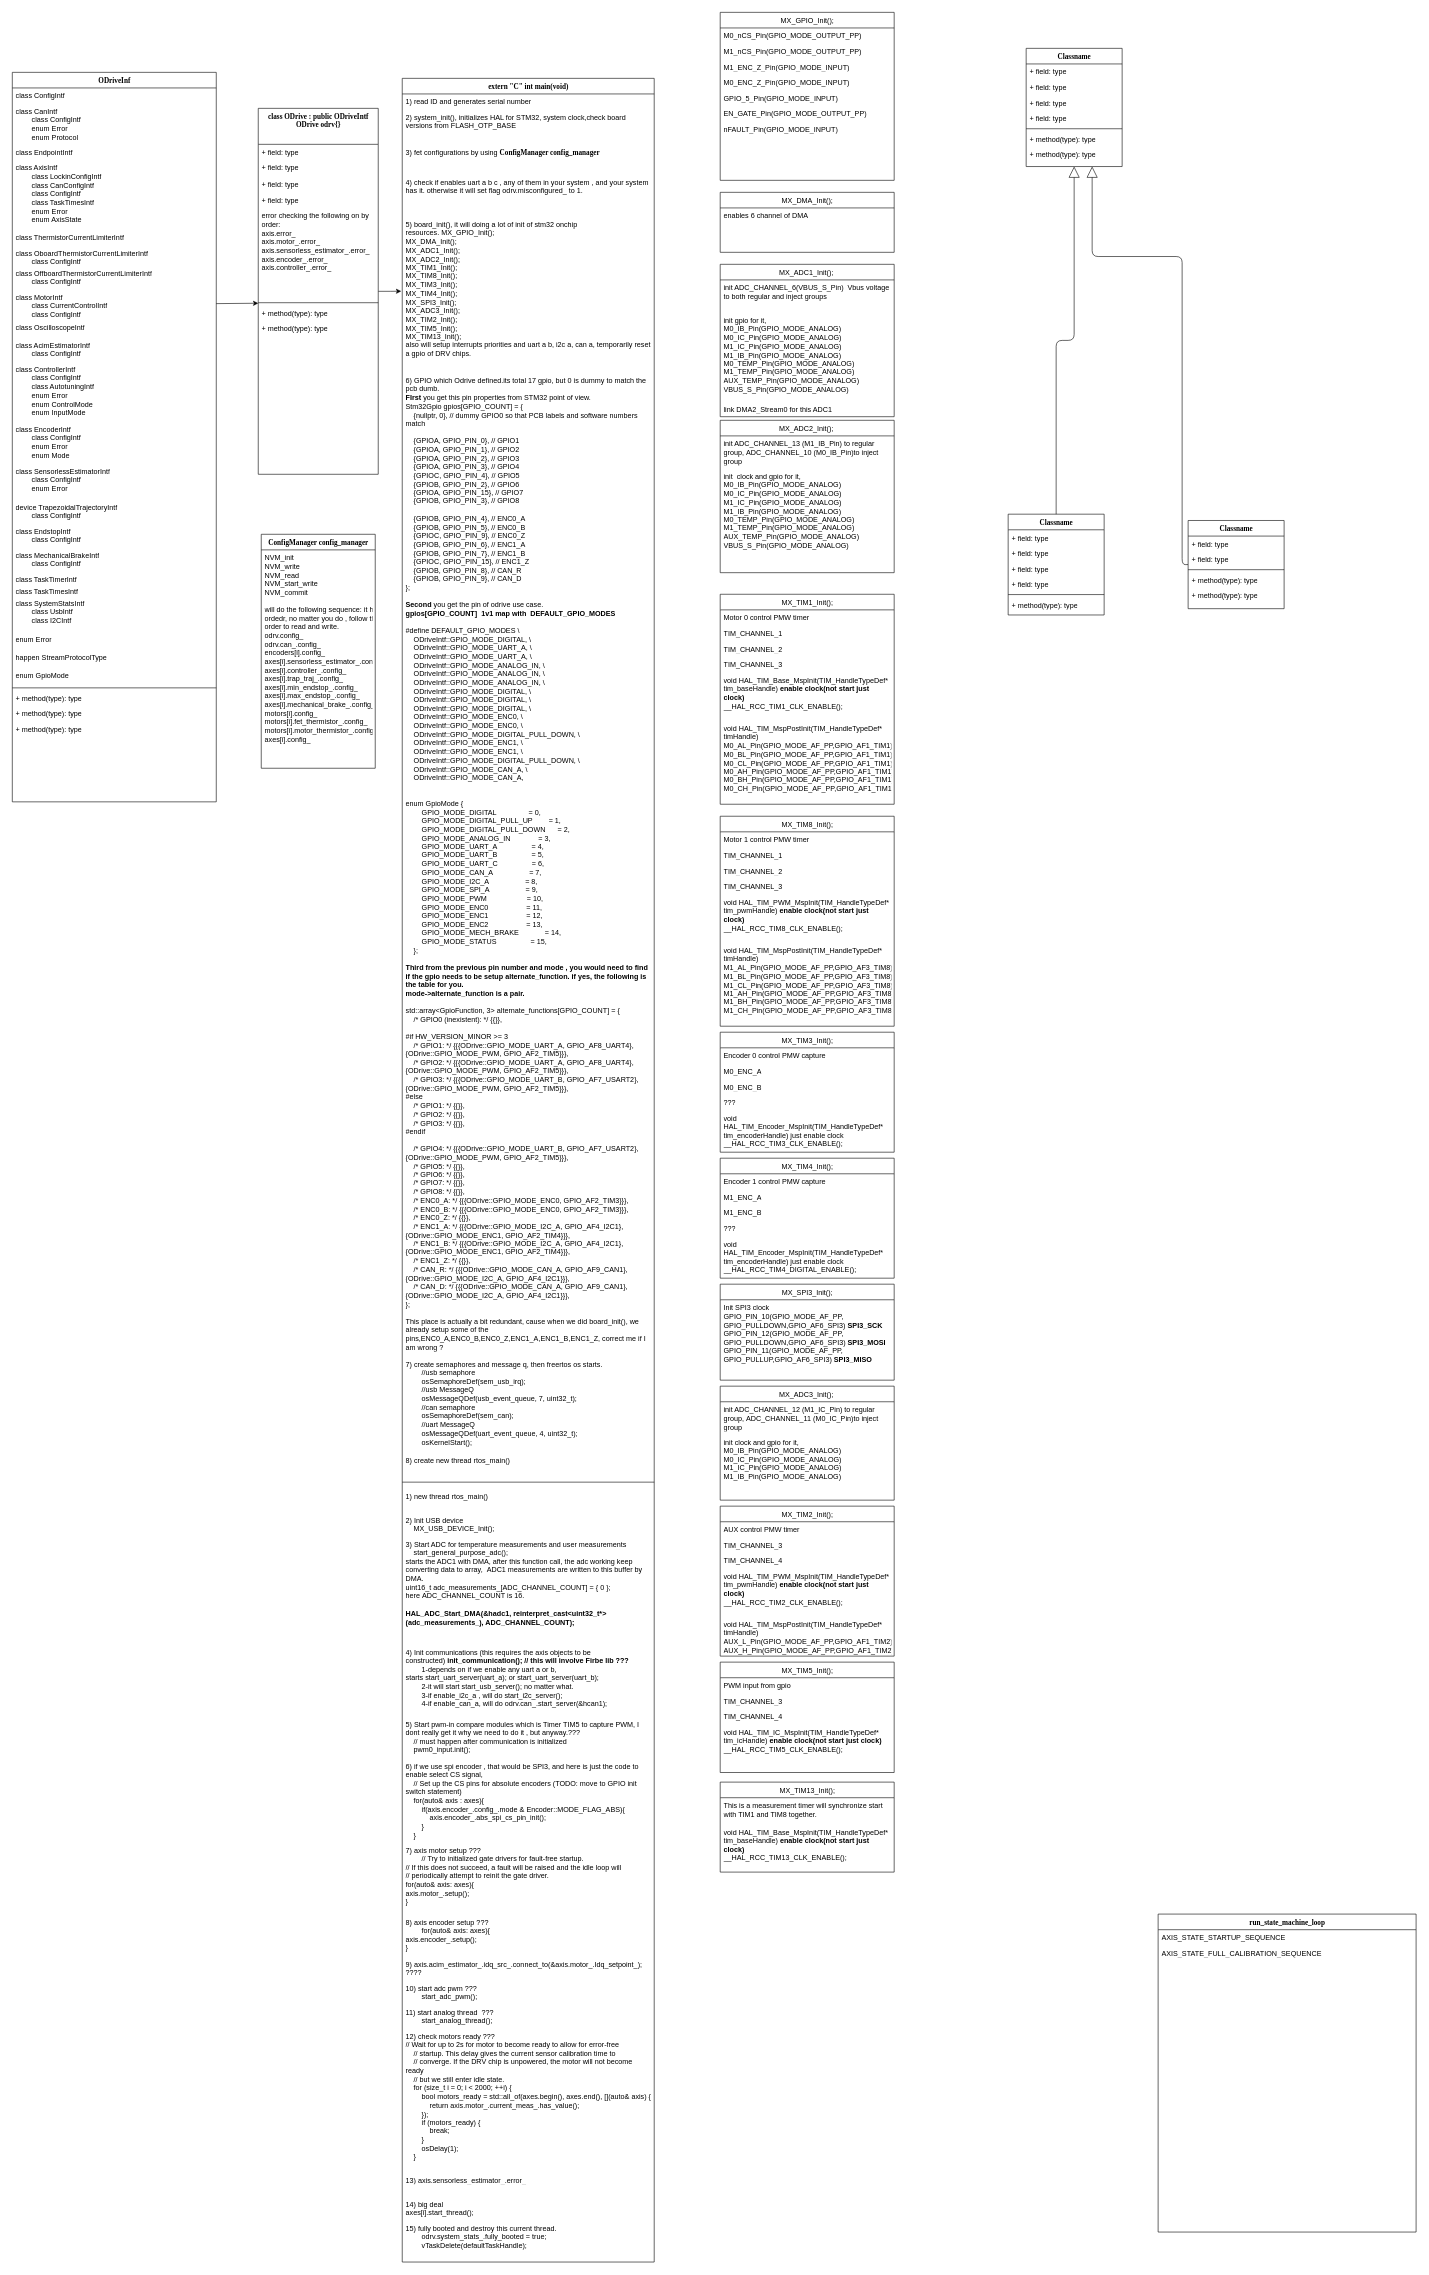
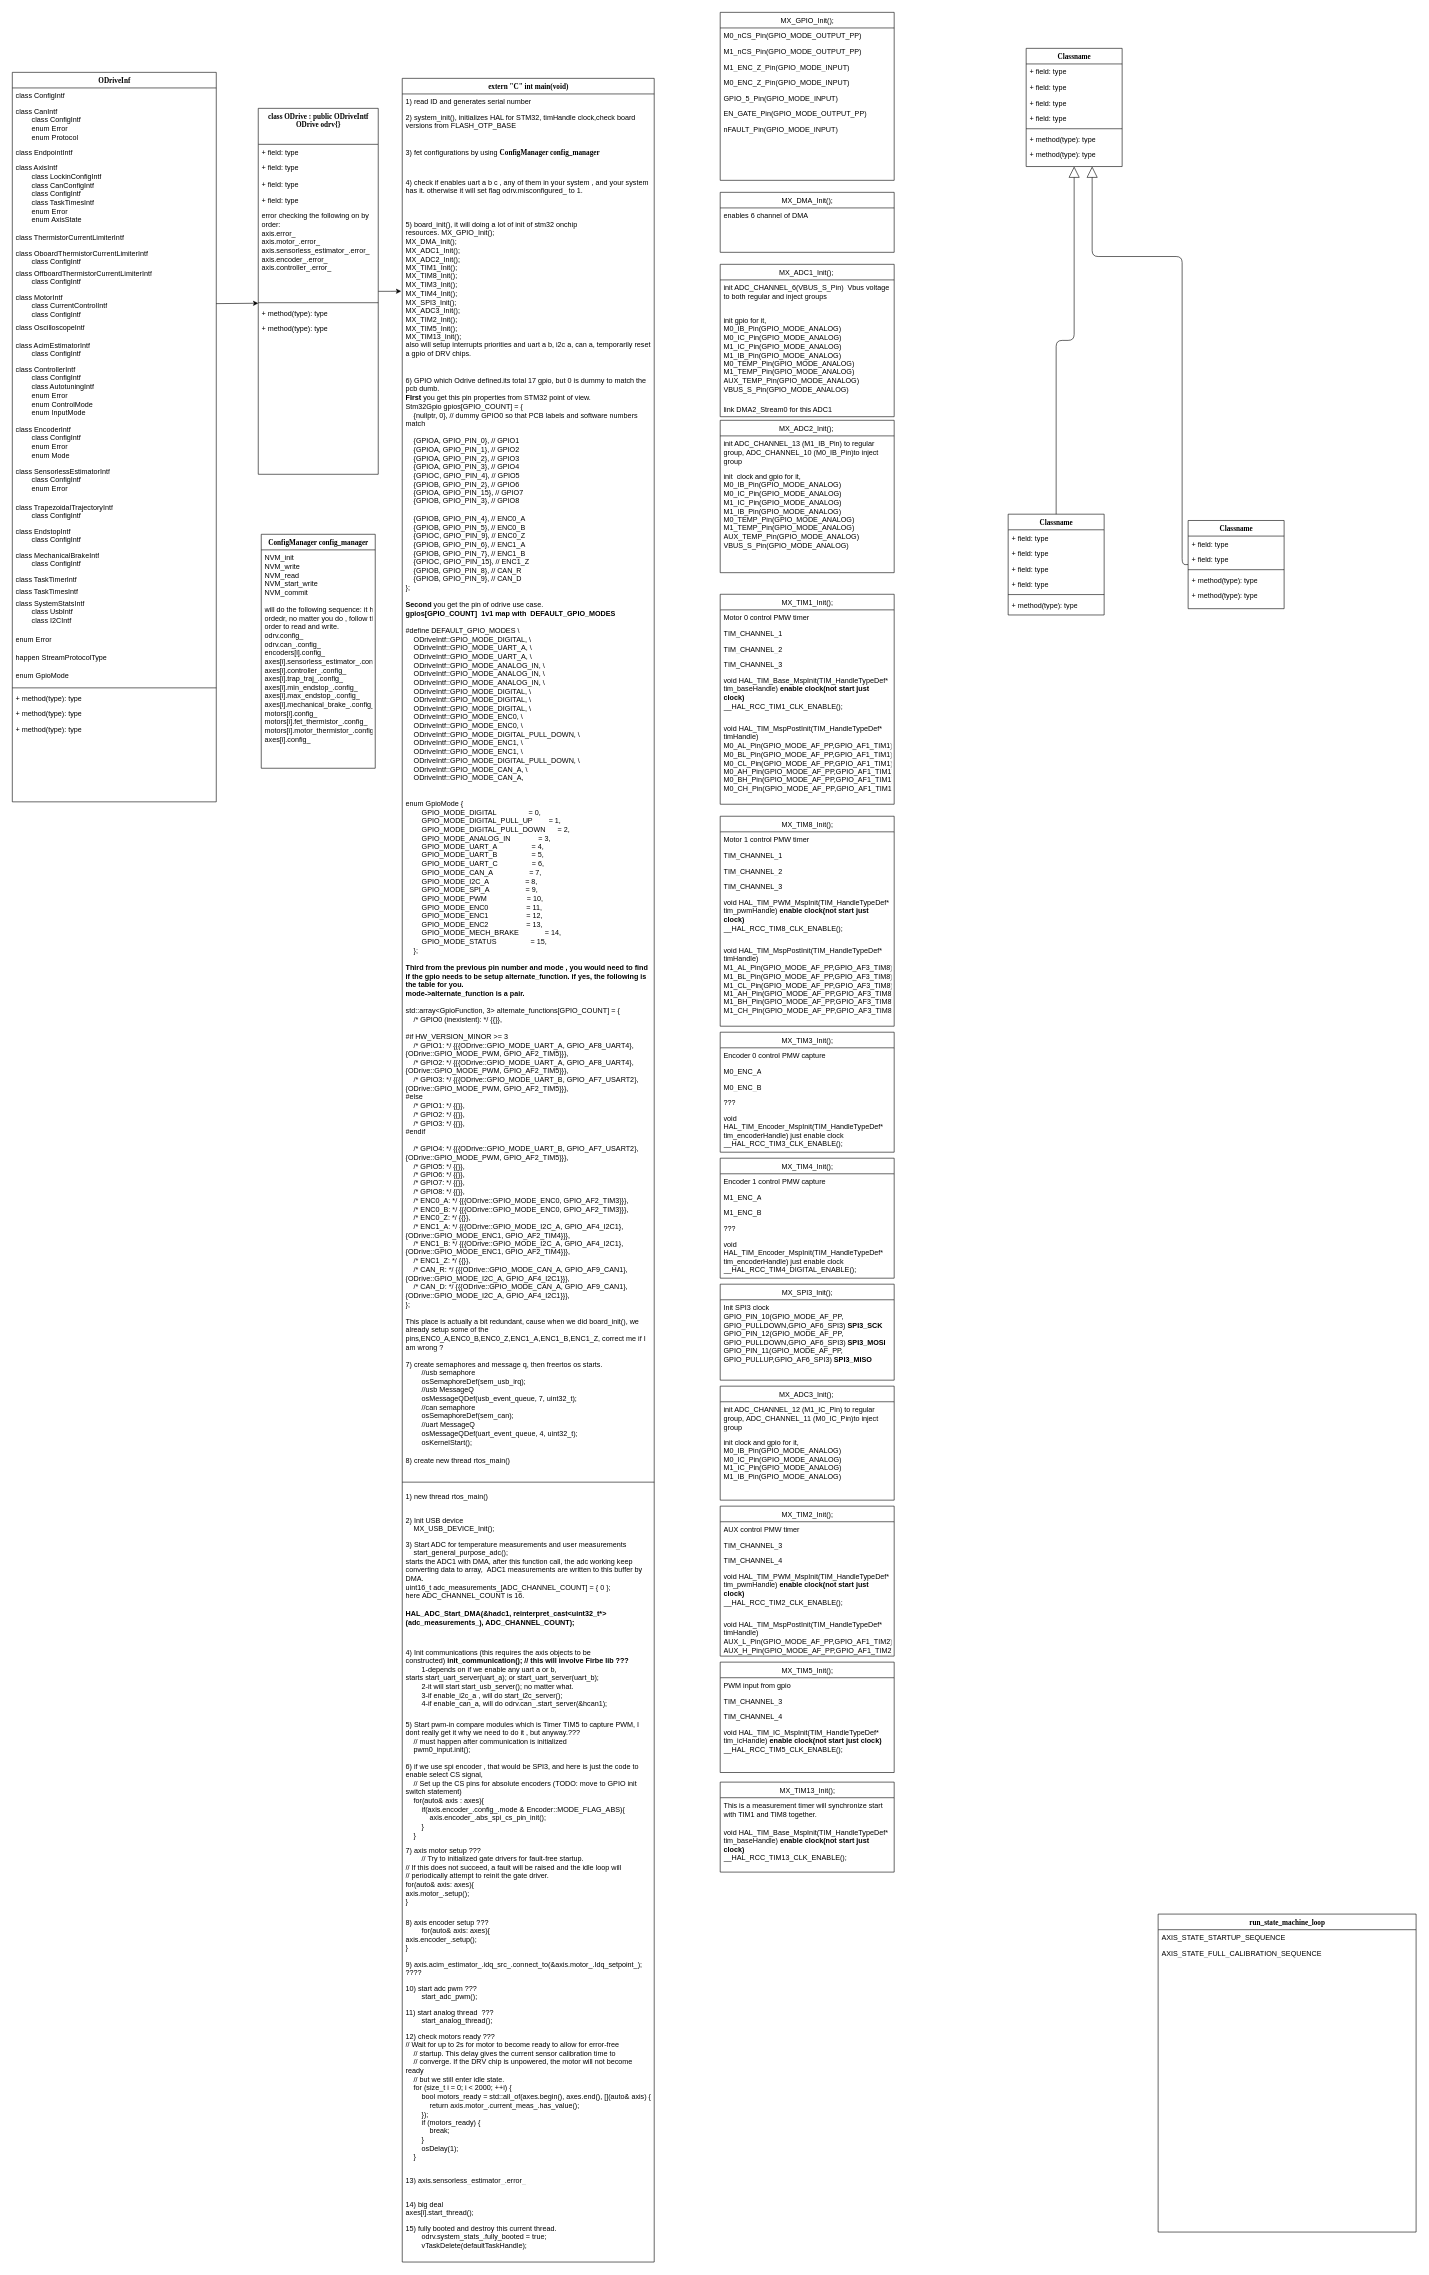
- <mxCell id="66" value="2) system_init(), initializes HAL for STM32, system clock,check board versions from FLASH_OTP_BASE" style="text;html=1;strokeColor=none;fillColor=none;align=left;verticalAlign=top;spacingLeft=4;spacingRight=4;whiteSpace=wrap;overflow=hidden;rotatable=0;points=[[0,0.5],[1,0.5]];portConstraint=eastwest;" parent="64" vertex="1"><mxGeometry y="52" width="420" height="58" as="geometry" /></mxCell>
+ <mxCell id="66" value="2) system_init(), initializes HAL for STM32, timHandle clock,check board versions from FLASH_OTP_BASE" style="text;html=1;strokeColor=none;fillColor=none;align=left;verticalAlign=top;spacingLeft=4;spacingRight=4;whiteSpace=wrap;overflow=hidden;rotatable=0;points=[[0,0.5],[1,0.5]];portConstraint=eastwest;" parent="64" vertex="1"><mxGeometry y="52" width="420" height="58" as="geometry" /></mxCell>
- <mxCell id="26" value="device TrapezoidalTrajectoryIntf&lt;div&gt;&lt;span style=&quot;white-space: pre;&quot;&gt;&#09;&lt;/span&gt;&lt;span style=&quot;background-color: initial;&quot;&gt;class ConfigIntf&lt;/span&gt;&lt;/div&gt;" style="text;html=1;strokeColor=none;fillColor=none;align=left;verticalAlign=top;spacingLeft=4;spacingRight=4;whiteSpace=wrap;overflow=hidden;rotatable=0;points=[[0,0.5],[1,0.5]];portConstraint=eastwest;" parent="12" vertex="1"><mxGeometry y="712" width="340" height="40" as="geometry" /></mxCell>
+ <mxCell id="26" value="class TrapezoidalTrajectoryIntf&lt;div&gt;&lt;span style=&quot;white-space: pre;&quot;&gt;&#09;&lt;/span&gt;&lt;span style=&quot;background-color: initial;&quot;&gt;class ConfigIntf&lt;/span&gt;&lt;/div&gt;" style="text;html=1;strokeColor=none;fillColor=none;align=left;verticalAlign=top;spacingLeft=4;spacingRight=4;whiteSpace=wrap;overflow=hidden;rotatable=0;points=[[0,0.5],[1,0.5]];portConstraint=eastwest;" parent="12" vertex="1"><mxGeometry y="712" width="340" height="40" as="geometry" /></mxCell>
